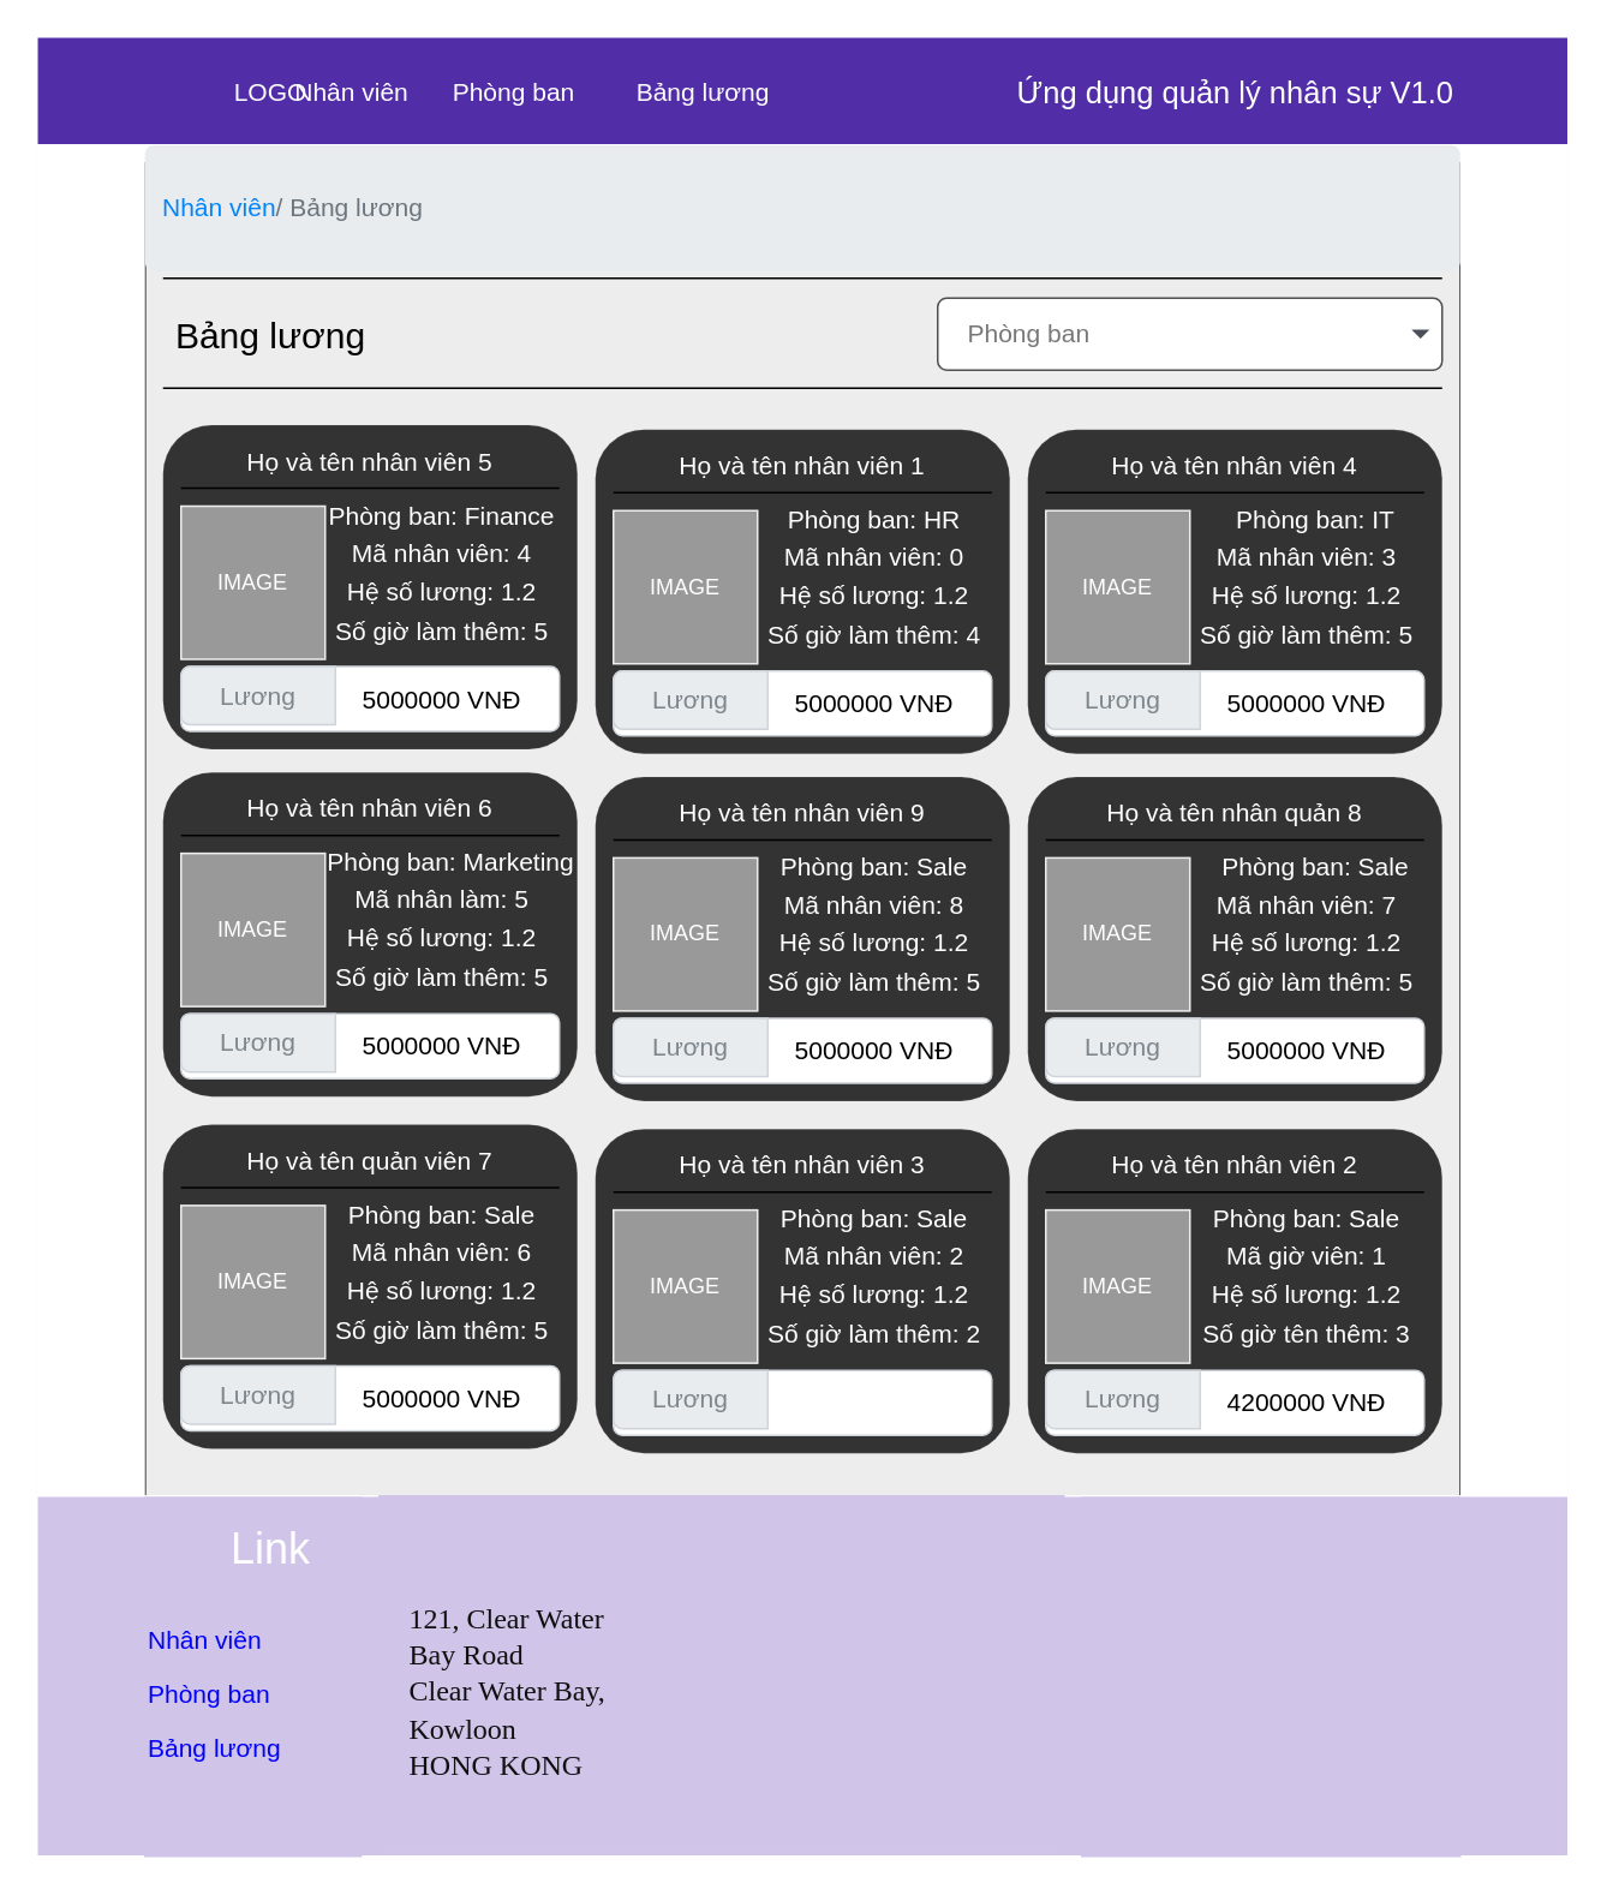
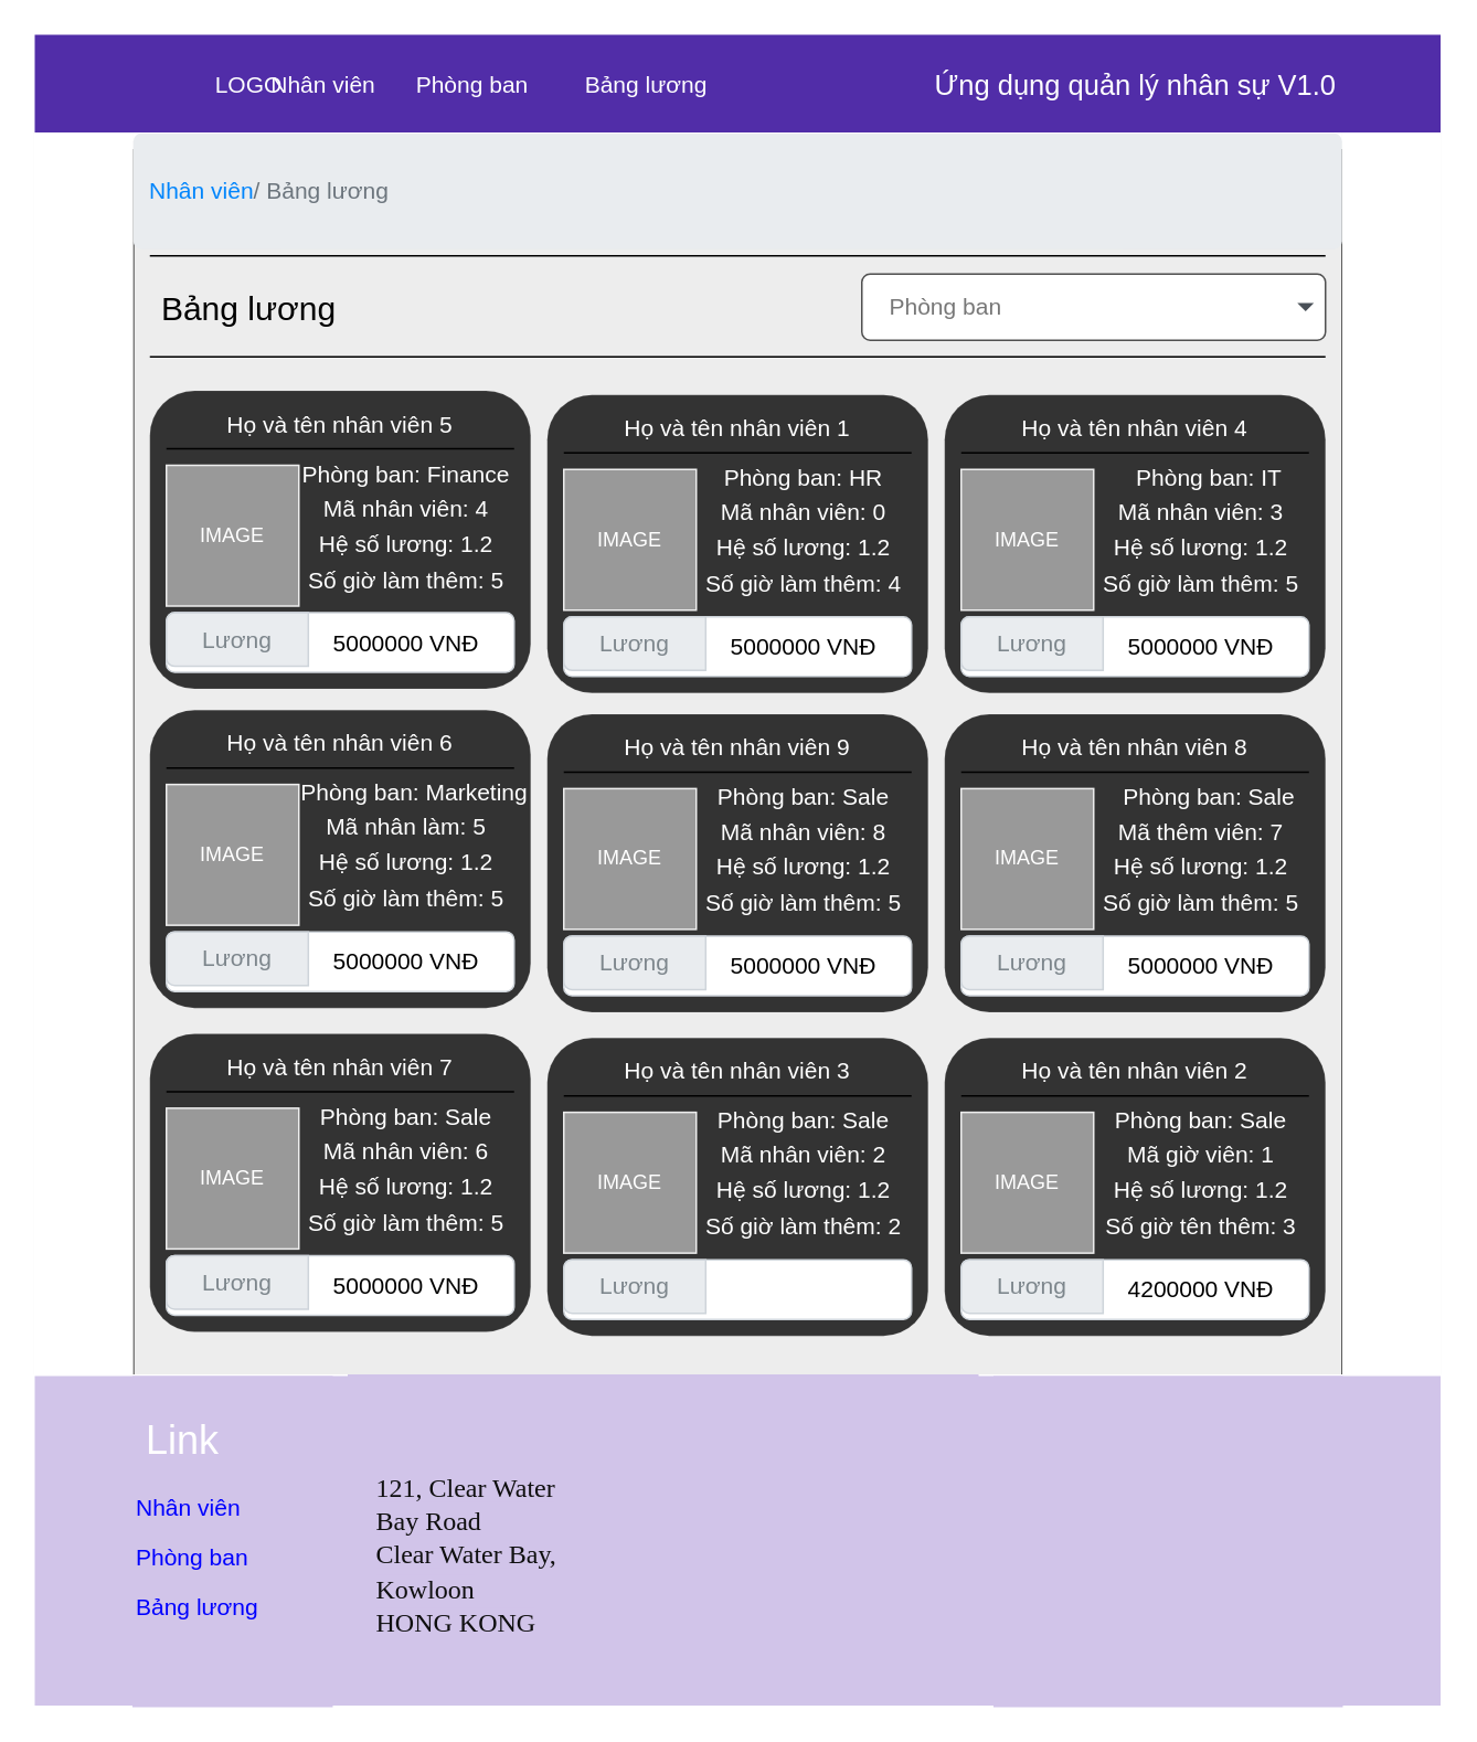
- <mxCell id="75" value="&lt;font color=&quot;#ffffff&quot; style=&quot;font-size: 14px&quot;&gt;Họ và tên nhân quản 8&lt;/font&gt;" style="text;html=1;strokeColor=none;fillColor=none;align=center;verticalAlign=middle;whiteSpace=wrap;rounded=0;" vertex="1" parent="1"><mxGeometry x="570" y="430.75" width="230" height="40" as="geometry" /></mxCell>
+ <mxCell id="75" value="&lt;font color=&quot;#ffffff&quot; style=&quot;font-size: 14px&quot;&gt;Họ và tên nhân viên 8&lt;/font&gt;" style="text;html=1;strokeColor=none;fillColor=none;align=center;verticalAlign=middle;whiteSpace=wrap;rounded=0;" vertex="1" parent="1"><mxGeometry x="570" y="430.75" width="230" height="40" as="geometry" /></mxCell>
- <mxCell id="77" value="&lt;font color=&quot;#ffffff&quot; style=&quot;font-size: 14px&quot;&gt;Mã nhân viên: 7&lt;/font&gt;" style="text;html=1;strokeColor=none;fillColor=none;align=center;verticalAlign=middle;whiteSpace=wrap;rounded=0;" vertex="1" parent="1"><mxGeometry x="660" y="481.75" width="130" height="40" as="geometry" /></mxCell>
+ <mxCell id="77" value="&lt;font color=&quot;#ffffff&quot; style=&quot;font-size: 14px&quot;&gt;Mã thêm viên: 7&lt;/font&gt;" style="text;html=1;strokeColor=none;fillColor=none;align=center;verticalAlign=middle;whiteSpace=wrap;rounded=0;" vertex="1" parent="1"><mxGeometry x="660" y="481.75" width="130" height="40" as="geometry" /></mxCell>
- <mxCell id="86" value="&lt;font color=&quot;#ffffff&quot; style=&quot;font-size: 14px&quot;&gt;Họ và tên quản viên 7&lt;/font&gt;" style="text;html=1;strokeColor=none;fillColor=none;align=center;verticalAlign=middle;whiteSpace=wrap;rounded=0;" vertex="1" parent="1"><mxGeometry x="90" y="623.75" width="230" height="40" as="geometry" /></mxCell>
+ <mxCell id="86" value="&lt;font color=&quot;#ffffff&quot; style=&quot;font-size: 14px&quot;&gt;Họ và tên nhân viên 7&lt;/font&gt;" style="text;html=1;strokeColor=none;fillColor=none;align=center;verticalAlign=middle;whiteSpace=wrap;rounded=0;" vertex="1" parent="1"><mxGeometry x="90" y="623.75" width="230" height="40" as="geometry" /></mxCell>
- <mxCell id="119" value="&lt;font style=&quot;font-size: 24px&quot;&gt;Link&lt;/font&gt;" style="text;html=1;strokeColor=none;fillColor=none;align=center;verticalAlign=middle;whiteSpace=wrap;rounded=0;fontSize=17;fontColor=#FFFFFF;" vertex="1" parent="1"><mxGeometry x="120" y="840" width="60" height="40" as="geometry" /></mxCell>
+ <mxCell id="119" value="&lt;font style=&quot;font-size: 24px&quot;&gt;Link&lt;/font&gt;" style="text;html=1;strokeColor=none;fillColor=none;align=center;verticalAlign=middle;whiteSpace=wrap;rounded=0;fontSize=17;fontColor=#FFFFFF;" vertex="1" parent="1"><mxGeometry x="80" y="850" width="60" height="40" as="geometry" /></mxCell>
